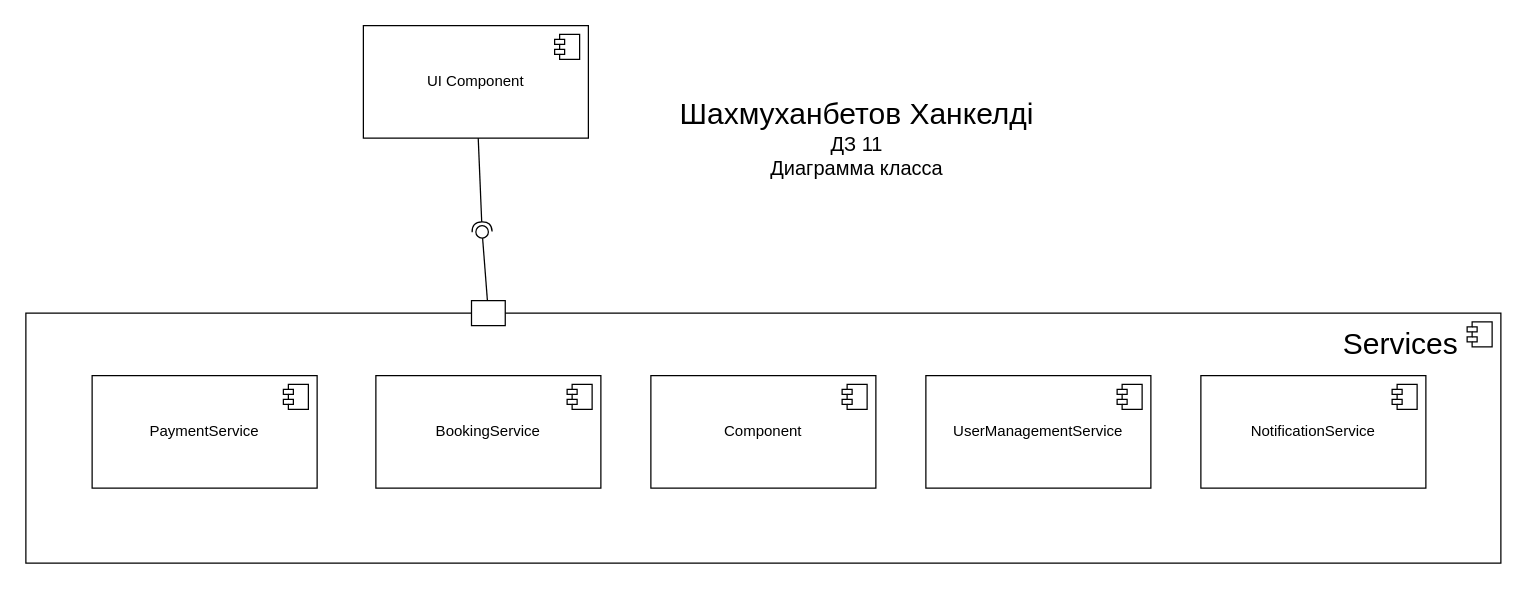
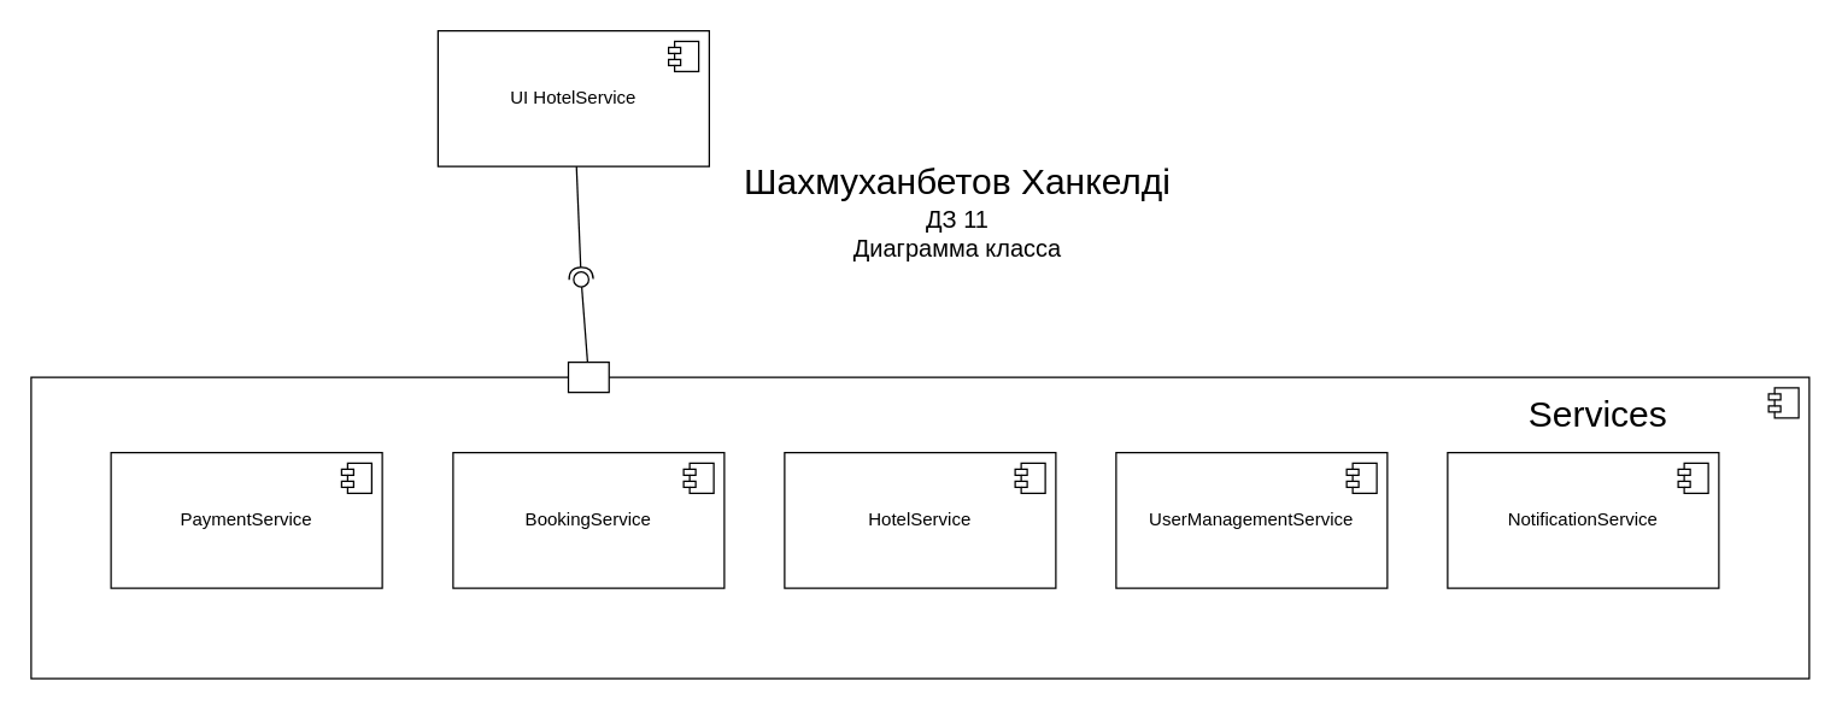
- <mxCell id="5" value="UI Component" style="html=1;dropTarget=0;whiteSpace=wrap;" parent="1" vertex="1"><mxGeometry x="290" y="20" width="180" height="90" as="geometry" /></mxCell>
+ <mxCell id="5" value="UI HotelService" style="html=1;dropTarget=0;whiteSpace=wrap;" parent="1" vertex="1"><mxGeometry x="290" y="20" width="180" height="90" as="geometry" /></mxCell>
- <mxCell id="4" value="&lt;font style=&quot;font-size: 24px;&quot;&gt;Шахмуханбетов Ханкелді&lt;/font&gt;&lt;div&gt;&lt;font size=&quot;3&quot;&gt;ДЗ 11&lt;/font&gt;&lt;/div&gt;&lt;div&gt;&lt;font size=&quot;3&quot;&gt;Диаграмма класса&lt;/font&gt;&lt;/div&gt;" style="text;html=1;align=center;verticalAlign=middle;whiteSpace=wrap;rounded=0;" parent="1" vertex="1"><mxGeometry x="540" y="30" width="290" height="160" as="geometry" /></mxCell>
+ <mxCell id="4" value="&lt;font style=&quot;font-size: 24px;&quot;&gt;Шахмуханбетов Ханкелді&lt;/font&gt;&lt;div&gt;&lt;font size=&quot;3&quot;&gt;ДЗ 11&lt;/font&gt;&lt;/div&gt;&lt;div&gt;&lt;font size=&quot;3&quot;&gt;Диаграмма класса&lt;/font&gt;&lt;/div&gt;" style="text;html=1;align=center;verticalAlign=middle;whiteSpace=wrap;rounded=0;" parent="1" vertex="1"><mxGeometry x="490" y="60" width="290" height="160" as="geometry" /></mxCell>
- <mxCell id="21" value="&lt;font style=&quot;font-size: 24px;&quot;&gt;Services&lt;/font&gt;" style="text;html=1;align=center;verticalAlign=middle;whiteSpace=wrap;rounded=0;" parent="1" vertex="1"><mxGeometry x="1090" y="260" width="60" height="30" as="geometry" /></mxCell>
+ <mxCell id="21" value="&lt;font style=&quot;font-size: 24px;&quot;&gt;Services&lt;/font&gt;" style="text;html=1;align=center;verticalAlign=middle;whiteSpace=wrap;rounded=0;" parent="1" vertex="1"><mxGeometry x="1030" y="260" width="60" height="30" as="geometry" /></mxCell>
- <mxCell id="15" value="Component" style="html=1;dropTarget=0;whiteSpace=wrap;" parent="1" vertex="1"><mxGeometry x="520" y="300" width="180" height="90" as="geometry" /></mxCell>
+ <mxCell id="15" value="HotelService" style="html=1;dropTarget=0;whiteSpace=wrap;" parent="1" vertex="1"><mxGeometry x="520" y="300" width="180" height="90" as="geometry" /></mxCell>
